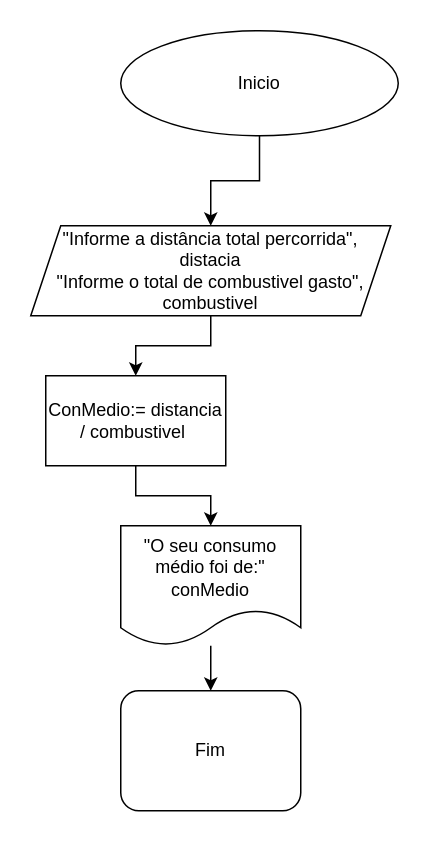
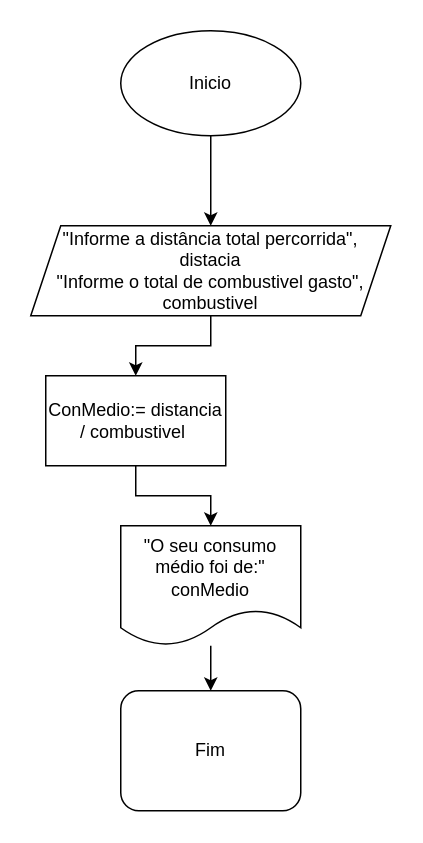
- <mxCell id="3" value="Inicio" style="ellipse;whiteSpace=wrap;html=1;" vertex="1" parent="1"><mxGeometry x="80" y="20" width="185" height="70" as="geometry" /></mxCell>
+ <mxCell id="3" value="Inicio" style="ellipse;whiteSpace=wrap;html=1;" vertex="1" parent="1"><mxGeometry x="80" y="20" width="120" height="70" as="geometry" /></mxCell>
